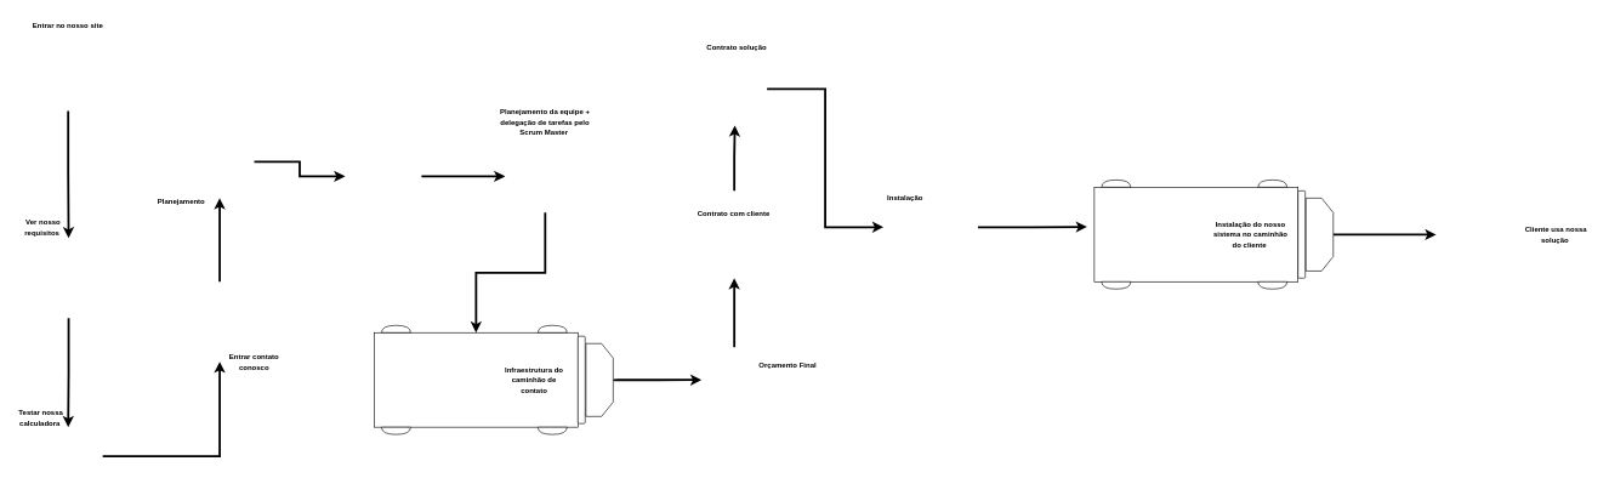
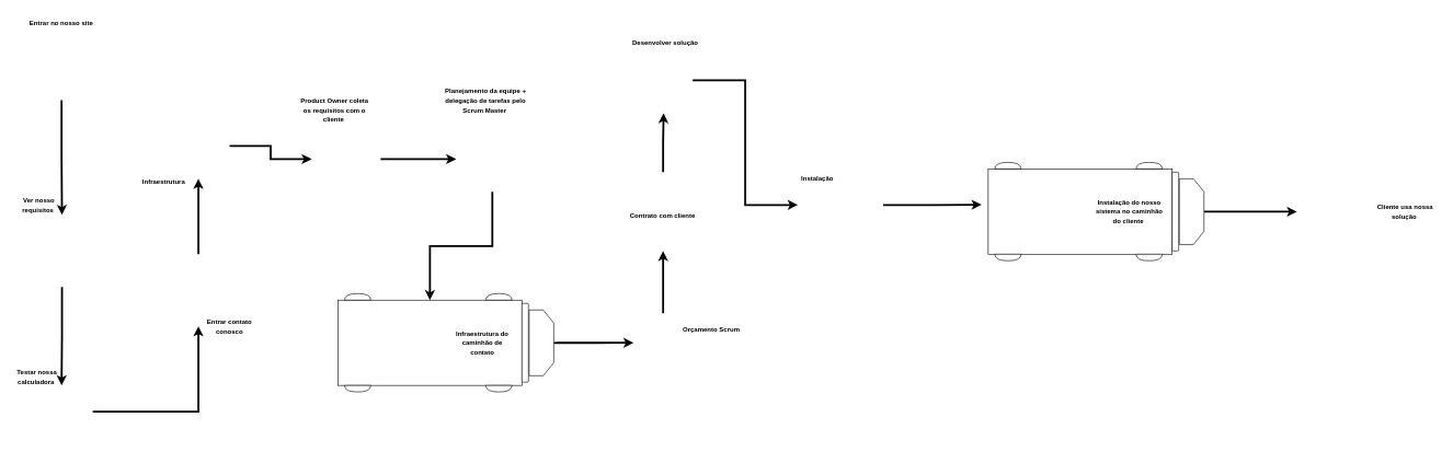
- <mxCell id="53" value="&lt;span style=&quot;font-size: 10px;&quot;&gt;&lt;b&gt;Contrato solução&amp;nbsp;&lt;/b&gt;&lt;/span&gt;" style="text;html=1;strokeColor=none;fillColor=none;align=center;verticalAlign=middle;whiteSpace=wrap;rounded=0;" vertex="1" parent="1"><mxGeometry x="953" y="50" width="120" height="30" as="geometry" /></mxCell>
+ <mxCell id="53" value="&lt;span style=&quot;font-size: 10px;&quot;&gt;&lt;b&gt;Desenvolver solução&amp;nbsp;&lt;/b&gt;&lt;/span&gt;" style="text;html=1;strokeColor=none;fillColor=none;align=center;verticalAlign=middle;whiteSpace=wrap;rounded=0;" vertex="1" parent="1"><mxGeometry x="953" y="50" width="120" height="30" as="geometry" /></mxCell>
+ <mxCell id="48" value="&lt;span style=&quot;font-size: 10px;&quot;&gt;&lt;b&gt;Product Owner coleta os requisitos com o cliente&amp;nbsp;&lt;/b&gt;&lt;/span&gt;" style="text;html=1;strokeColor=none;fillColor=none;align=center;verticalAlign=middle;whiteSpace=wrap;rounded=0;" vertex="1" parent="1"><mxGeometry x="453" y="152" width="110" height="30" as="geometry" /></mxCell>
- <mxCell id="49" value="&lt;span style=&quot;font-size: 10px;&quot;&gt;&lt;b&gt;Planejamento da equipe + delegação de tarefas pelo Scrum Master&amp;nbsp;&lt;/b&gt;&lt;/span&gt;" style="text;html=1;strokeColor=none;fillColor=none;align=center;verticalAlign=middle;whiteSpace=wrap;rounded=0;" vertex="1" parent="1"><mxGeometry x="683" y="152" width="130" height="30" as="geometry" /></mxCell>
+ <mxCell id="49" value="&lt;span style=&quot;font-size: 10px;&quot;&gt;&lt;b&gt;Planejamento da equipe + delegação de tarefas pelo Scrum Master&amp;nbsp;&lt;/b&gt;&lt;/span&gt;" style="text;html=1;strokeColor=none;fillColor=none;align=center;verticalAlign=middle;whiteSpace=wrap;rounded=0;" vertex="1" parent="1"><mxGeometry x="673" y="137" width="130" height="30" as="geometry" /></mxCell>
- <mxCell id="47" value="&lt;span style=&quot;font-size: 10px;&quot;&gt;&lt;b&gt;Planejamento&lt;/b&gt;&lt;/span&gt;" style="text;html=1;strokeColor=none;fillColor=none;align=center;verticalAlign=middle;whiteSpace=wrap;rounded=0;" vertex="1" parent="1"><mxGeometry x="193" y="262" width="110" height="30" as="geometry" /></mxCell>
+ <mxCell id="47" value="&lt;span style=&quot;font-size: 10px;&quot;&gt;&lt;b&gt;Infraestrutura&lt;/b&gt;&lt;/span&gt;" style="text;html=1;strokeColor=none;fillColor=none;align=center;verticalAlign=middle;whiteSpace=wrap;rounded=0;" vertex="1" parent="1"><mxGeometry x="193" y="262" width="110" height="30" as="geometry" /></mxCell>
- <mxCell id="52" value="&lt;span style=&quot;font-size: 10px; background-color: rgb(255, 255, 255);&quot;&gt;&lt;b&gt;Contrato com cliente&lt;/b&gt;&lt;/span&gt;" style="text;html=1;strokeColor=none;fillColor=none;align=center;verticalAlign=middle;whiteSpace=wrap;rounded=0;" vertex="1" parent="1"><mxGeometry x="950.5" y="273.38" width="112.5" height="38.62" as="geometry" /></mxCell>
+ <mxCell id="52" value="&lt;span style=&quot;font-size: 10px; background-color: rgb(255, 255, 255);&quot;&gt;&lt;b&gt;Contrato com cliente&lt;/b&gt;&lt;/span&gt;" style="text;html=1;strokeColor=none;fillColor=none;align=center;verticalAlign=middle;whiteSpace=wrap;rounded=0;" vertex="1" parent="1"><mxGeometry x="950.5" y="308.38" width="112.5" height="38.62" as="geometry" /></mxCell>
- <mxCell id="51" value="&lt;span style=&quot;font-size: 10px;&quot;&gt;&lt;b&gt;Orçamento Final&amp;nbsp;&lt;/b&gt;&lt;/span&gt;" style="text;html=1;strokeColor=none;fillColor=none;align=center;verticalAlign=middle;whiteSpace=wrap;rounded=0;" vertex="1" parent="1"><mxGeometry x="1033" y="487" width="100" height="30" as="geometry" /></mxCell>
+ <mxCell id="51" value="&lt;span style=&quot;font-size: 10px;&quot;&gt;&lt;b&gt;Orçamento Scrum&amp;nbsp;&lt;/b&gt;&lt;/span&gt;" style="text;html=1;strokeColor=none;fillColor=none;align=center;verticalAlign=middle;whiteSpace=wrap;rounded=0;" vertex="1" parent="1"><mxGeometry x="1033" y="487" width="100" height="30" as="geometry" /></mxCell>
